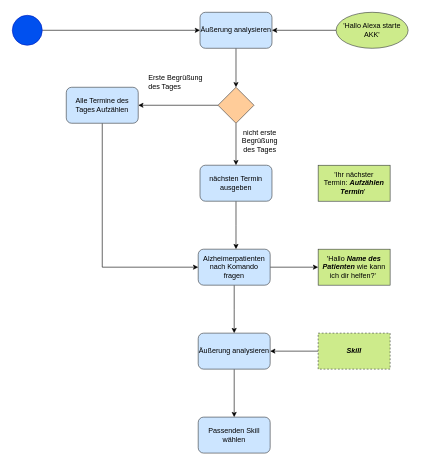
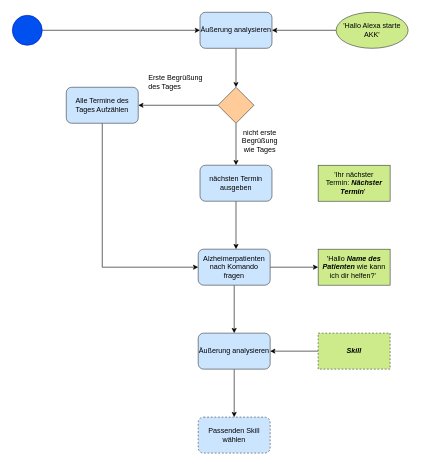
- <mxCell id="16" value="nicht erste Begrüßung des Tages" style="text;html=1;strokeColor=none;fillColor=none;align=center;verticalAlign=middle;whiteSpace=wrap;rounded=0;" parent="1" vertex="1"><mxGeometry x="413" y="225" width="40" height="20" as="geometry" /></mxCell>
+ <mxCell id="16" value="nicht erste Begrüßung wie Tages" style="text;html=1;strokeColor=none;fillColor=none;align=center;verticalAlign=middle;whiteSpace=wrap;rounded=0;" parent="1" vertex="1"><mxGeometry x="413" y="225" width="40" height="20" as="geometry" /></mxCell>
- <mxCell id="26" value="'Ihr nächster Termin:&amp;nbsp;&lt;b&gt;&lt;i&gt;Aufzählen Termin&lt;/i&gt;&lt;/b&gt;'&amp;nbsp;" style="rounded=0;whiteSpace=wrap;html=1;fillColor=#cdeb8b;strokeColor=#36393d;" vertex="1" parent="1"><mxGeometry x="530" y="275" width="120" height="60" as="geometry" /></mxCell>
+ <mxCell id="26" value="'Ihr nächster Termin:&amp;nbsp;&lt;b&gt;&lt;i&gt;Nächster Termin&lt;/i&gt;&lt;/b&gt;'&amp;nbsp;" style="rounded=0;whiteSpace=wrap;html=1;fillColor=#cdeb8b;strokeColor=#36393d;" vertex="1" parent="1"><mxGeometry x="530" y="275" width="120" height="60" as="geometry" /></mxCell>
- <mxCell id="22" value="Passenden Skill wählen" style="rounded=1;whiteSpace=wrap;html=1;fillColor=#cce5ff;strokeColor=#36393d;" parent="1" vertex="1"><mxGeometry x="330" y="695" width="120" height="60" as="geometry" /></mxCell>
+ <mxCell id="22" value="Passenden Skill wählen" style="rounded=1;whiteSpace=wrap;html=1;fillColor=#cce5ff;strokeColor=#36393d;dashed=1;" parent="1" vertex="1"><mxGeometry x="330" y="695" width="120" height="60" as="geometry" /></mxCell>
